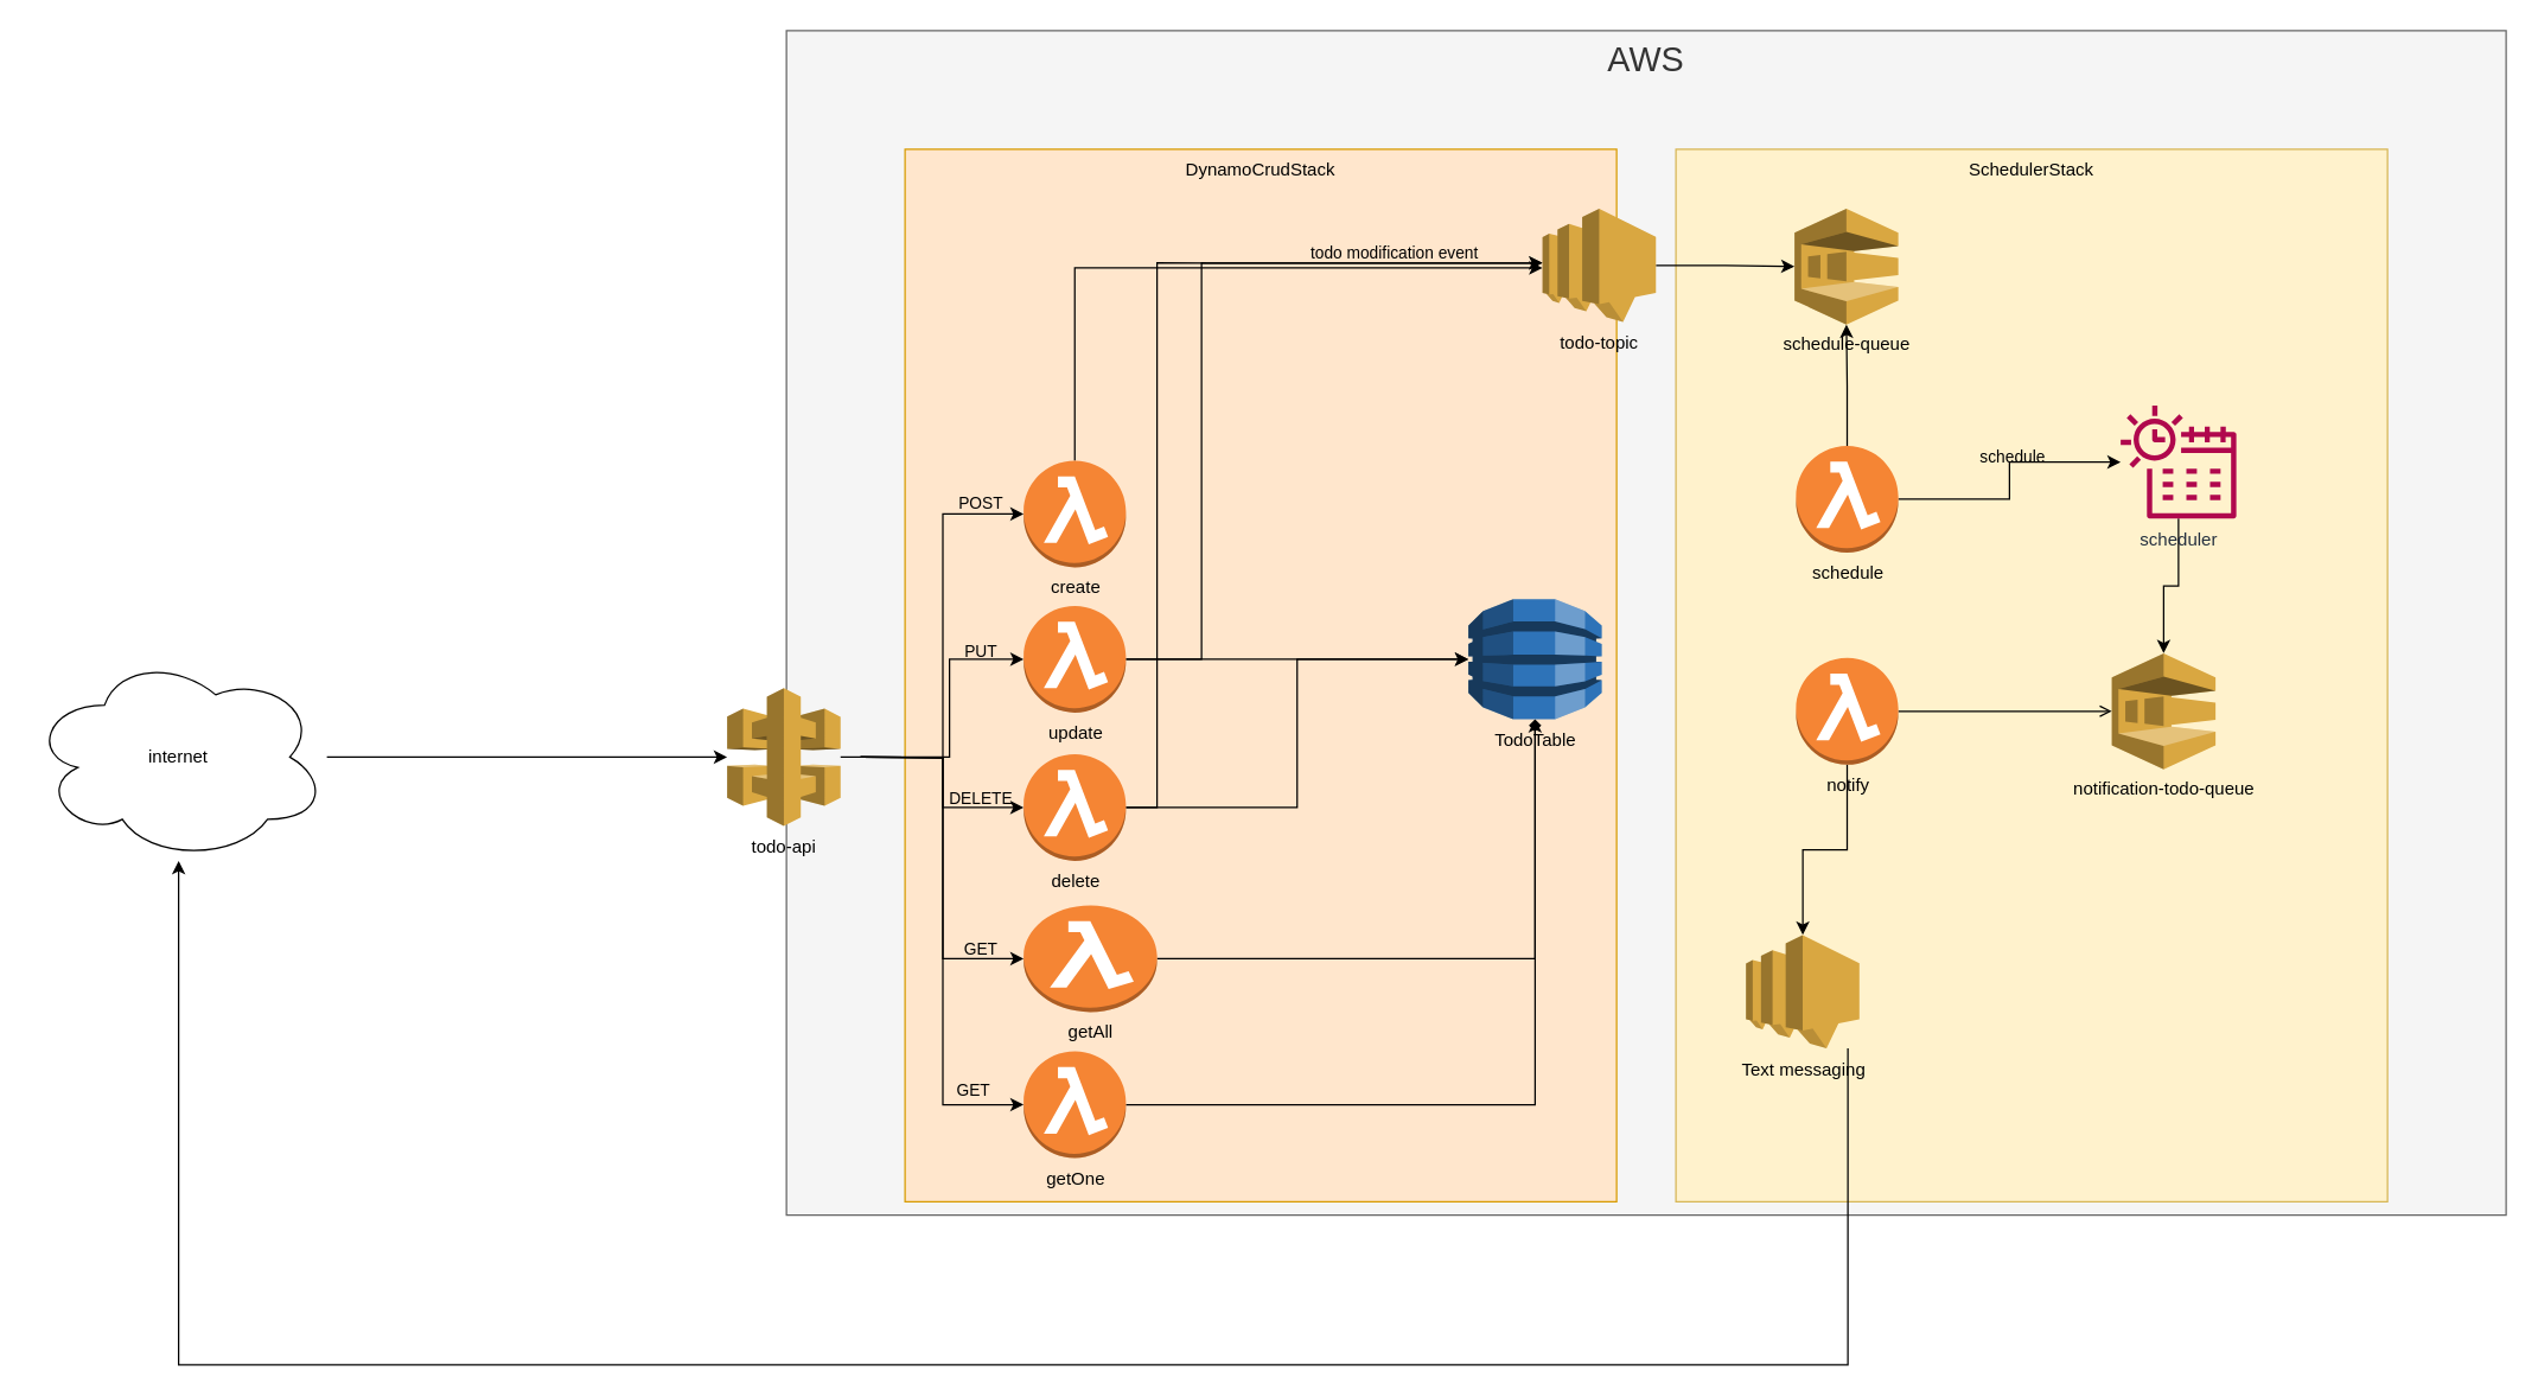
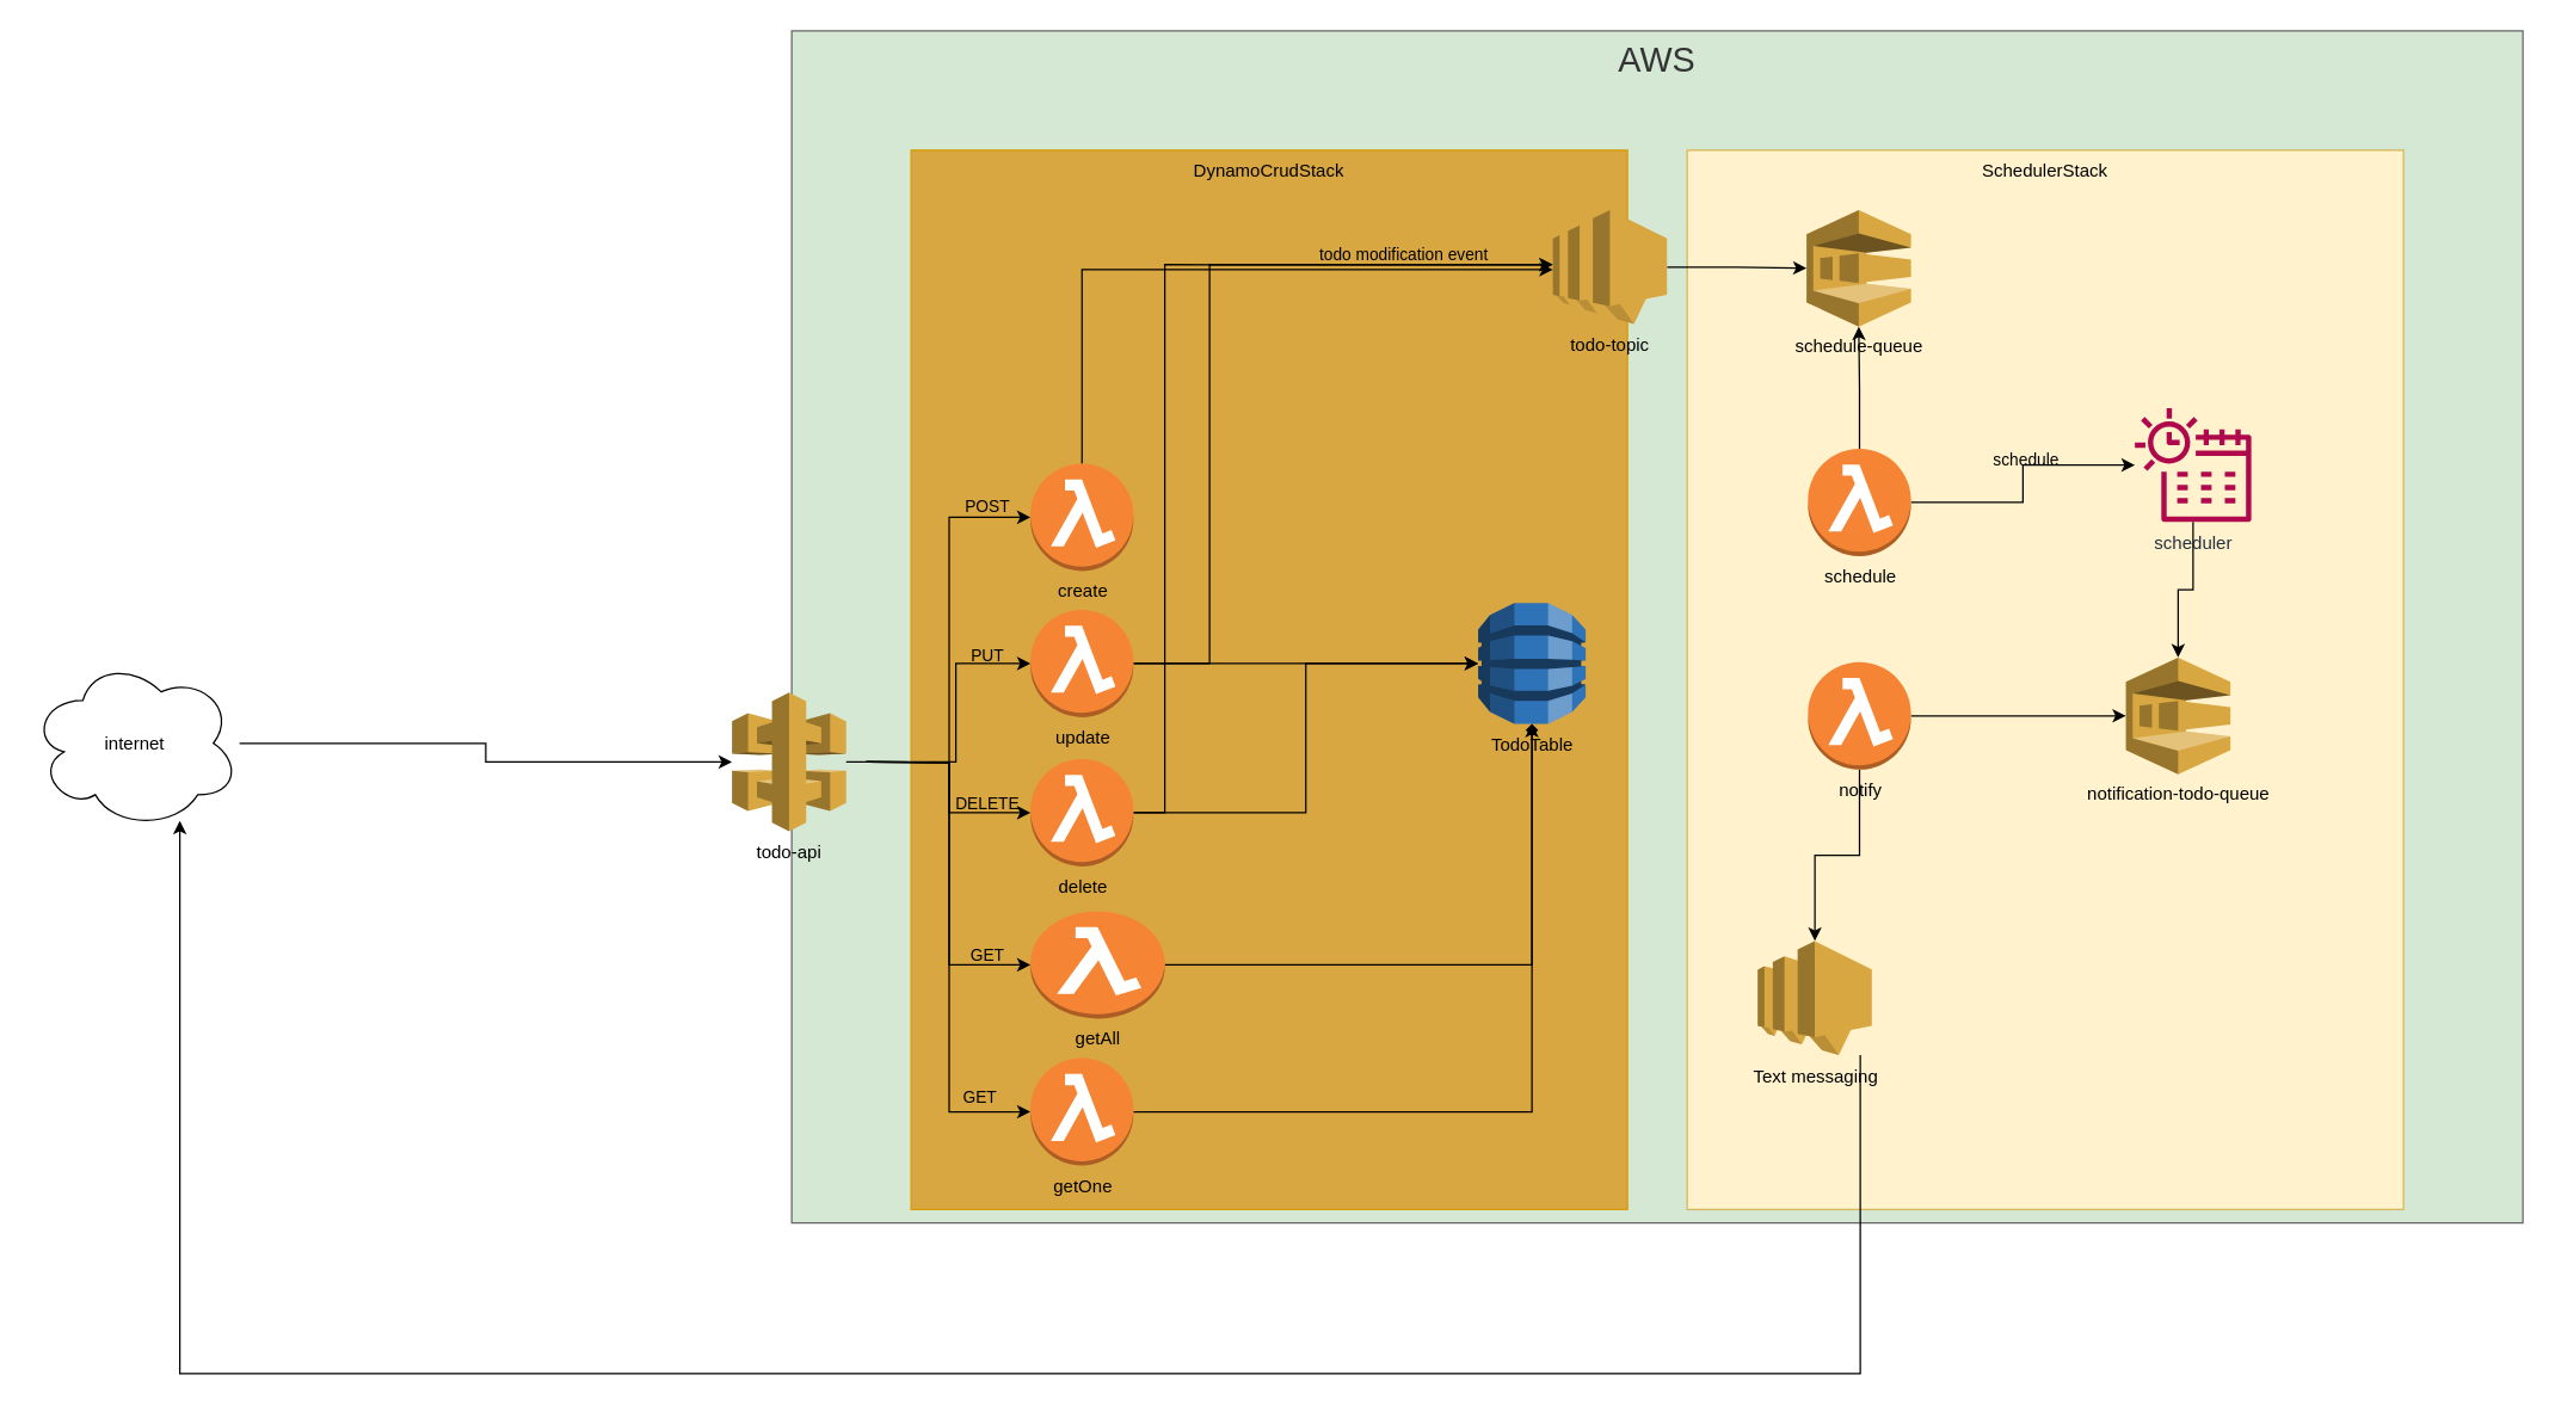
- <mxCell id="2" value="AWS" style="rounded=0;whiteSpace=wrap;html=1;verticalAlign=top;fontSize=23;fontStyle=0;fillColor=#f5f5f5;strokeColor=#666666;fontColor=#333333;" vertex="1" parent="1"><mxGeometry x="530" y="20" width="1160" height="799" as="geometry" /></mxCell>
+ <mxCell id="2" value="AWS" style="rounded=0;whiteSpace=wrap;html=1;verticalAlign=top;fontSize=23;fontStyle=0;fillColor=#d5e8d4;strokeColor=#666666;fontColor=#333333;" vertex="1" parent="1"><mxGeometry x="530" y="20" width="1160" height="799" as="geometry" /></mxCell>
- <mxCell id="28" value="TodoTable" style="outlineConnect=0;dashed=0;verticalLabelPosition=bottom;verticalAlign=top;align=center;html=1;shape=mxgraph.aws3.dynamo_db;fillColor=#2E73B8;gradientColor=none;" vertex="1" parent="1"><mxGeometry x="990" y="403.5" width="90" height="81" as="geometry" /></mxCell>
+ <mxCell id="28" value="TodoTable" style="outlineConnect=0;dashed=0;verticalLabelPosition=bottom;verticalAlign=top;align=center;html=1;shape=mxgraph.aws3.dynamo_db;fillColor=#2E73B8;gradientColor=none;" vertex="1" parent="1"><mxGeometry x="990" y="403.5" width="72" height="81" as="geometry" /></mxCell>
- <mxCell id="4" value="DynamoCrudStack" style="rounded=0;whiteSpace=wrap;html=1;verticalAlign=top;fillColor=#ffe6cc;strokeColor=#d79b00;" vertex="1" parent="1"><mxGeometry x="610" y="100" width="480" height="710" as="geometry" /></mxCell>
+ <mxCell id="4" value="DynamoCrudStack" style="rounded=0;whiteSpace=wrap;html=1;verticalAlign=top;fillColor=#d9a741;strokeColor=#d79b00;" vertex="1" parent="1"><mxGeometry x="610" y="100" width="480" height="710" as="geometry" /></mxCell>
- <mxCell id="42" style="edgeStyle=orthogonalEdgeStyle;rounded=0;orthogonalLoop=1;jettySize=auto;html=1;entryX=0;entryY=0.5;entryDx=0;entryDy=0;entryPerimeter=0;endArrow=open;" edge="1" parent="1" source="44" target="41"><mxGeometry relative="1" as="geometry" /></mxCell>
+ <mxCell id="42" style="edgeStyle=orthogonalEdgeStyle;rounded=0;orthogonalLoop=1;jettySize=auto;html=1;entryX=0;entryY=0.5;entryDx=0;entryDy=0;entryPerimeter=0;" edge="1" parent="1" source="44" target="41"><mxGeometry relative="1" as="geometry" /></mxCell>
- <mxCell id="14" value="internet" style="ellipse;shape=cloud;whiteSpace=wrap;html=1;" vertex="1" parent="1"><mxGeometry x="20" y="440" width="200" height="140" as="geometry" /></mxCell>
+ <mxCell id="14" value="internet" style="ellipse;shape=cloud;whiteSpace=wrap;html=1;" vertex="1" parent="1"><mxGeometry x="20" y="440" width="140" height="115" as="geometry" /></mxCell>
